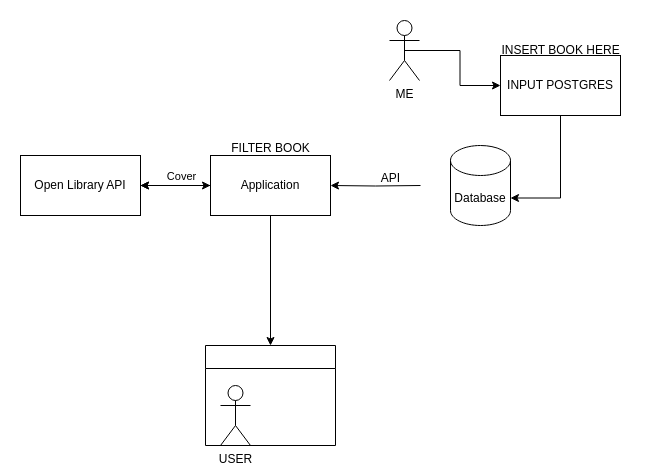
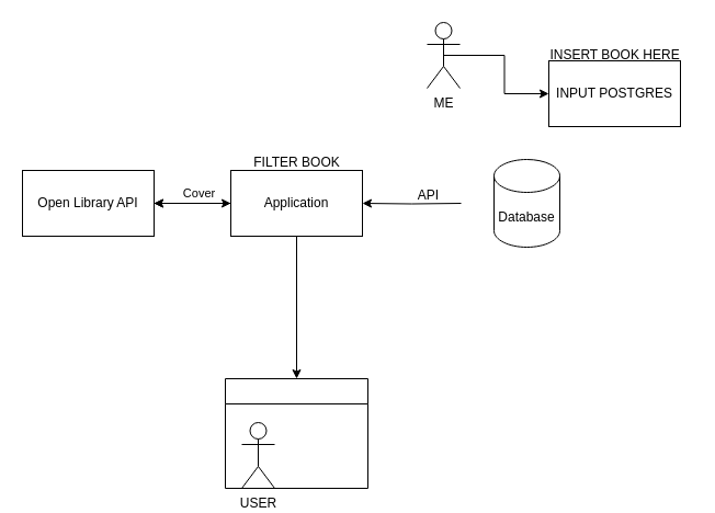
- <mxCell id="10" style="edgeStyle=orthogonalEdgeStyle;rounded=0;orthogonalLoop=1;jettySize=auto;html=1;entryX=1;entryY=0;entryDx=0;entryDy=52.5;entryPerimeter=0;" edge="1" parent="1" source="11" target="12"><mxGeometry relative="1" as="geometry"><mxPoint x="540" y="185" as="targetPoint" /></mxGeometry></mxCell>
